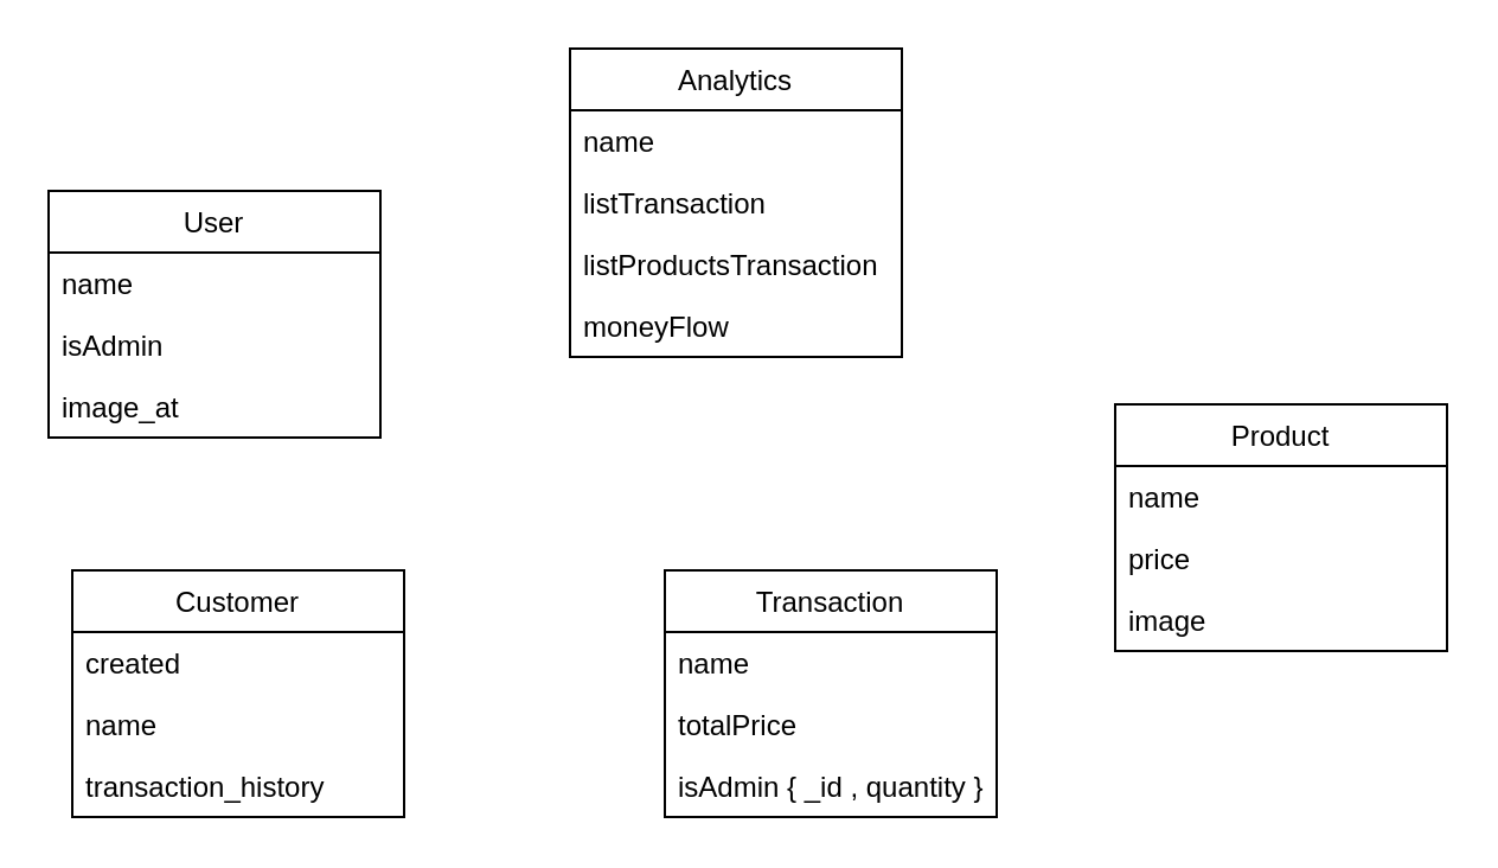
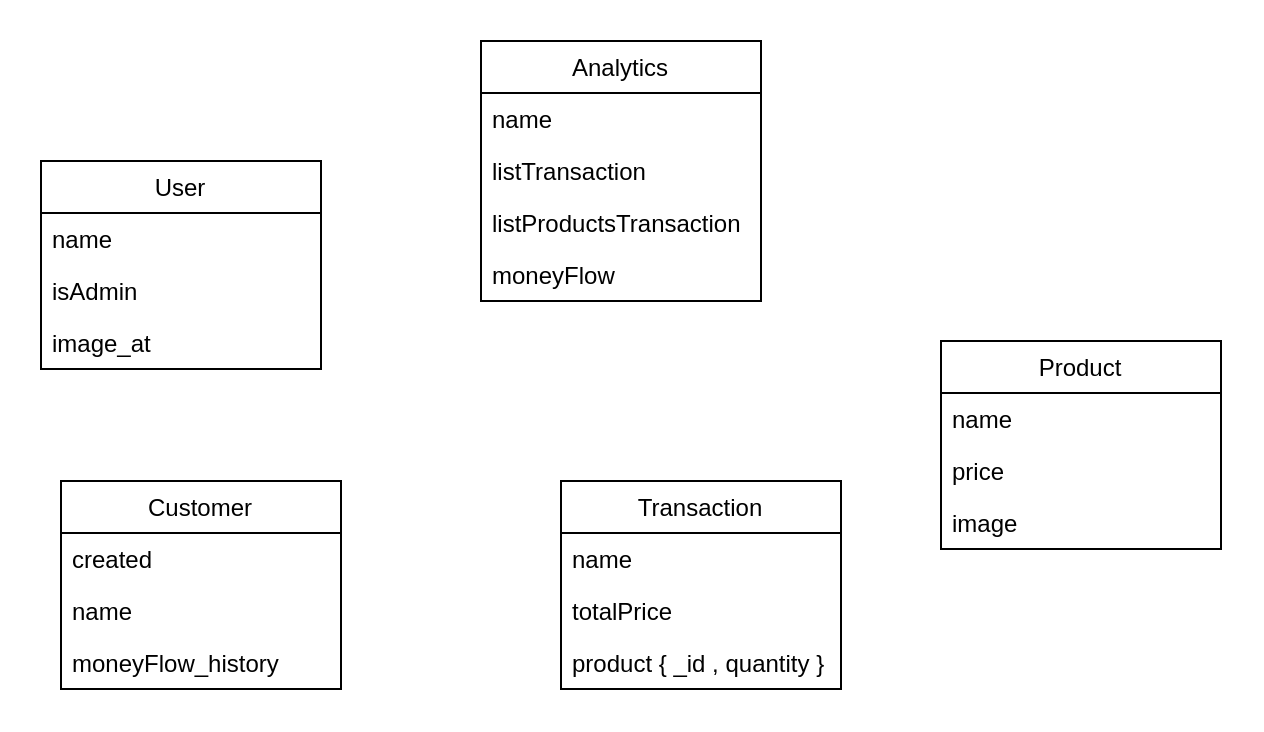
- <mxCell id="17" value="transaction_history" style="text;strokeColor=none;fillColor=none;align=left;verticalAlign=top;spacingLeft=4;spacingRight=4;overflow=hidden;rotatable=0;points=[[0,0.5],[1,0.5]];portConstraint=eastwest;" vertex="1" parent="14"><mxGeometry y="78" width="140" height="26" as="geometry" /></mxCell>
+ <mxCell id="17" value="moneyFlow_history" style="text;strokeColor=none;fillColor=none;align=left;verticalAlign=top;spacingLeft=4;spacingRight=4;overflow=hidden;rotatable=0;points=[[0,0.5],[1,0.5]];portConstraint=eastwest;" vertex="1" parent="14"><mxGeometry y="78" width="140" height="26" as="geometry" /></mxCell>
- <mxCell id="13" value="isAdmin { _id , quantity }" style="text;strokeColor=none;fillColor=none;align=left;verticalAlign=top;spacingLeft=4;spacingRight=4;overflow=hidden;rotatable=0;points=[[0,0.5],[1,0.5]];portConstraint=eastwest;" vertex="1" parent="10"><mxGeometry y="78" width="140" height="26" as="geometry" /></mxCell>
+ <mxCell id="13" value="product { _id , quantity }" style="text;strokeColor=none;fillColor=none;align=left;verticalAlign=top;spacingLeft=4;spacingRight=4;overflow=hidden;rotatable=0;points=[[0,0.5],[1,0.5]];portConstraint=eastwest;" vertex="1" parent="10"><mxGeometry y="78" width="140" height="26" as="geometry" /></mxCell>
